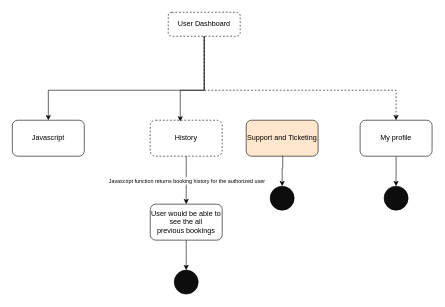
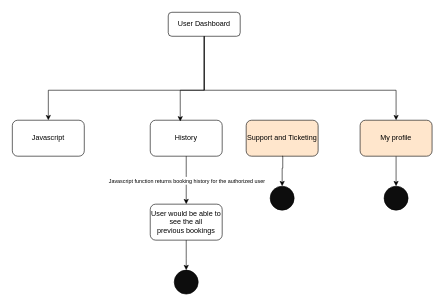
- <mxCell id="2" value="User Dashboard" style="rounded=1;whiteSpace=wrap;html=1;fontSize=12;glass=0;strokeWidth=1;shadow=0;dashed=1;" parent="1" vertex="1"><mxGeometry x="280" y="20" width="120" height="40" as="geometry" /></mxCell>
+ <mxCell id="2" value="User Dashboard" style="rounded=1;whiteSpace=wrap;html=1;fontSize=12;glass=0;strokeWidth=1;shadow=0;" parent="1" vertex="1"><mxGeometry x="280" y="20" width="120" height="40" as="geometry" /></mxCell>
- <mxCell id="9" value="" style="endArrow=classic;html=1;rounded=0;exitX=0.5;exitY=1;exitDx=0;exitDy=0;entryX=0.5;entryY=0;entryDx=0;entryDy=0;dashed=1;" edge="1" parent="1" source="2" target="7"><mxGeometry width="50" height="50" relative="1" as="geometry"><mxPoint x="400" y="110" as="sourcePoint" /><mxPoint x="680" y="150" as="targetPoint" /><Array as="points"><mxPoint x="340" y="150" /><mxPoint x="660" y="150" /></Array></mxGeometry></mxCell>
+ <mxCell id="9" value="" style="endArrow=classic;html=1;rounded=0;exitX=0.5;exitY=1;exitDx=0;exitDy=0;entryX=0.5;entryY=0;entryDx=0;entryDy=0;" edge="1" parent="1" source="2" target="7"><mxGeometry width="50" height="50" relative="1" as="geometry"><mxPoint x="400" y="110" as="sourcePoint" /><mxPoint x="680" y="150" as="targetPoint" /><Array as="points"><mxPoint x="340" y="150" /><mxPoint x="660" y="150" /></Array></mxGeometry></mxCell>
- <mxCell id="4" value="History" style="rounded=1;whiteSpace=wrap;html=1;dashed=1;" vertex="1" parent="1"><mxGeometry x="250" y="200" width="120" height="60" as="geometry" /></mxCell>
+ <mxCell id="4" value="History" style="rounded=1;whiteSpace=wrap;html=1;" vertex="1" parent="1"><mxGeometry x="250" y="200" width="120" height="60" as="geometry" /></mxCell>
- <mxCell id="7" value="My profile" style="rounded=1;whiteSpace=wrap;html=1;" vertex="1" parent="1"><mxGeometry x="600" y="200" width="120" height="60" as="geometry" /></mxCell>
+ <mxCell id="7" value="My profile" style="rounded=1;whiteSpace=wrap;html=1;fillColor=#ffe6cc;" vertex="1" parent="1"><mxGeometry x="600" y="200" width="120" height="60" as="geometry" /></mxCell>
